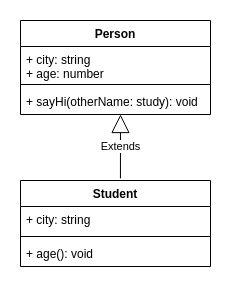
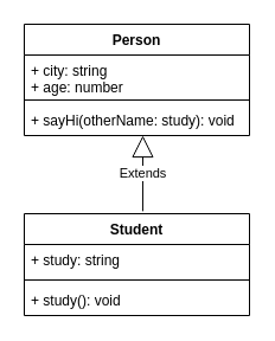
- <mxCell id="7" value="+ city: string" style="text;strokeColor=none;fillColor=none;align=left;verticalAlign=top;spacingLeft=4;spacingRight=4;overflow=hidden;rotatable=0;points=[[0,0.5],[1,0.5]];portConstraint=eastwest;" vertex="1" parent="6"><mxGeometry y="26" width="190" height="26" as="geometry" /></mxCell>
+ <mxCell id="7" value="+ study: string" style="text;strokeColor=none;fillColor=none;align=left;verticalAlign=top;spacingLeft=4;spacingRight=4;overflow=hidden;rotatable=0;points=[[0,0.5],[1,0.5]];portConstraint=eastwest;" vertex="1" parent="6"><mxGeometry y="26" width="190" height="26" as="geometry" /></mxCell>
- <mxCell id="9" value="+ age(): void" style="text;strokeColor=none;fillColor=none;align=left;verticalAlign=top;spacingLeft=4;spacingRight=4;overflow=hidden;rotatable=0;points=[[0,0.5],[1,0.5]];portConstraint=eastwest;" vertex="1" parent="6"><mxGeometry y="60" width="190" height="26" as="geometry" /></mxCell>
+ <mxCell id="9" value="+ study(): void" style="text;strokeColor=none;fillColor=none;align=left;verticalAlign=top;spacingLeft=4;spacingRight=4;overflow=hidden;rotatable=0;points=[[0,0.5],[1,0.5]];portConstraint=eastwest;" vertex="1" parent="6"><mxGeometry y="60" width="190" height="26" as="geometry" /></mxCell>
